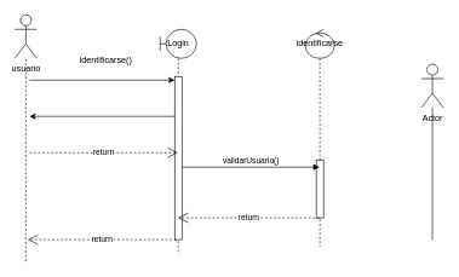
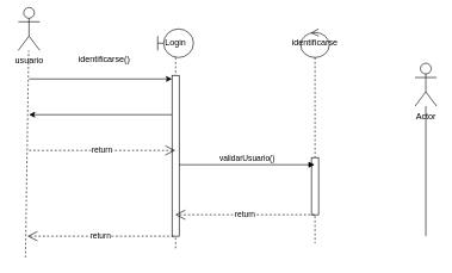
- <mxCell id="4" value="usuario" style="shape=umlActor;verticalLabelPosition=bottom;verticalAlign=top;html=1;outlineConnect=0;" parent="1" vertex="1"><mxGeometry x="20" y="20" width="30" height="60" as="geometry" /></mxCell>
+ <mxCell id="4" value="usuario" style="shape=umlActor;verticalLabelPosition=bottom;verticalAlign=top;html=1;outlineConnect=0;" parent="1" vertex="1"><mxGeometry x="25" y="10" width="30" height="60" as="geometry" /></mxCell>
